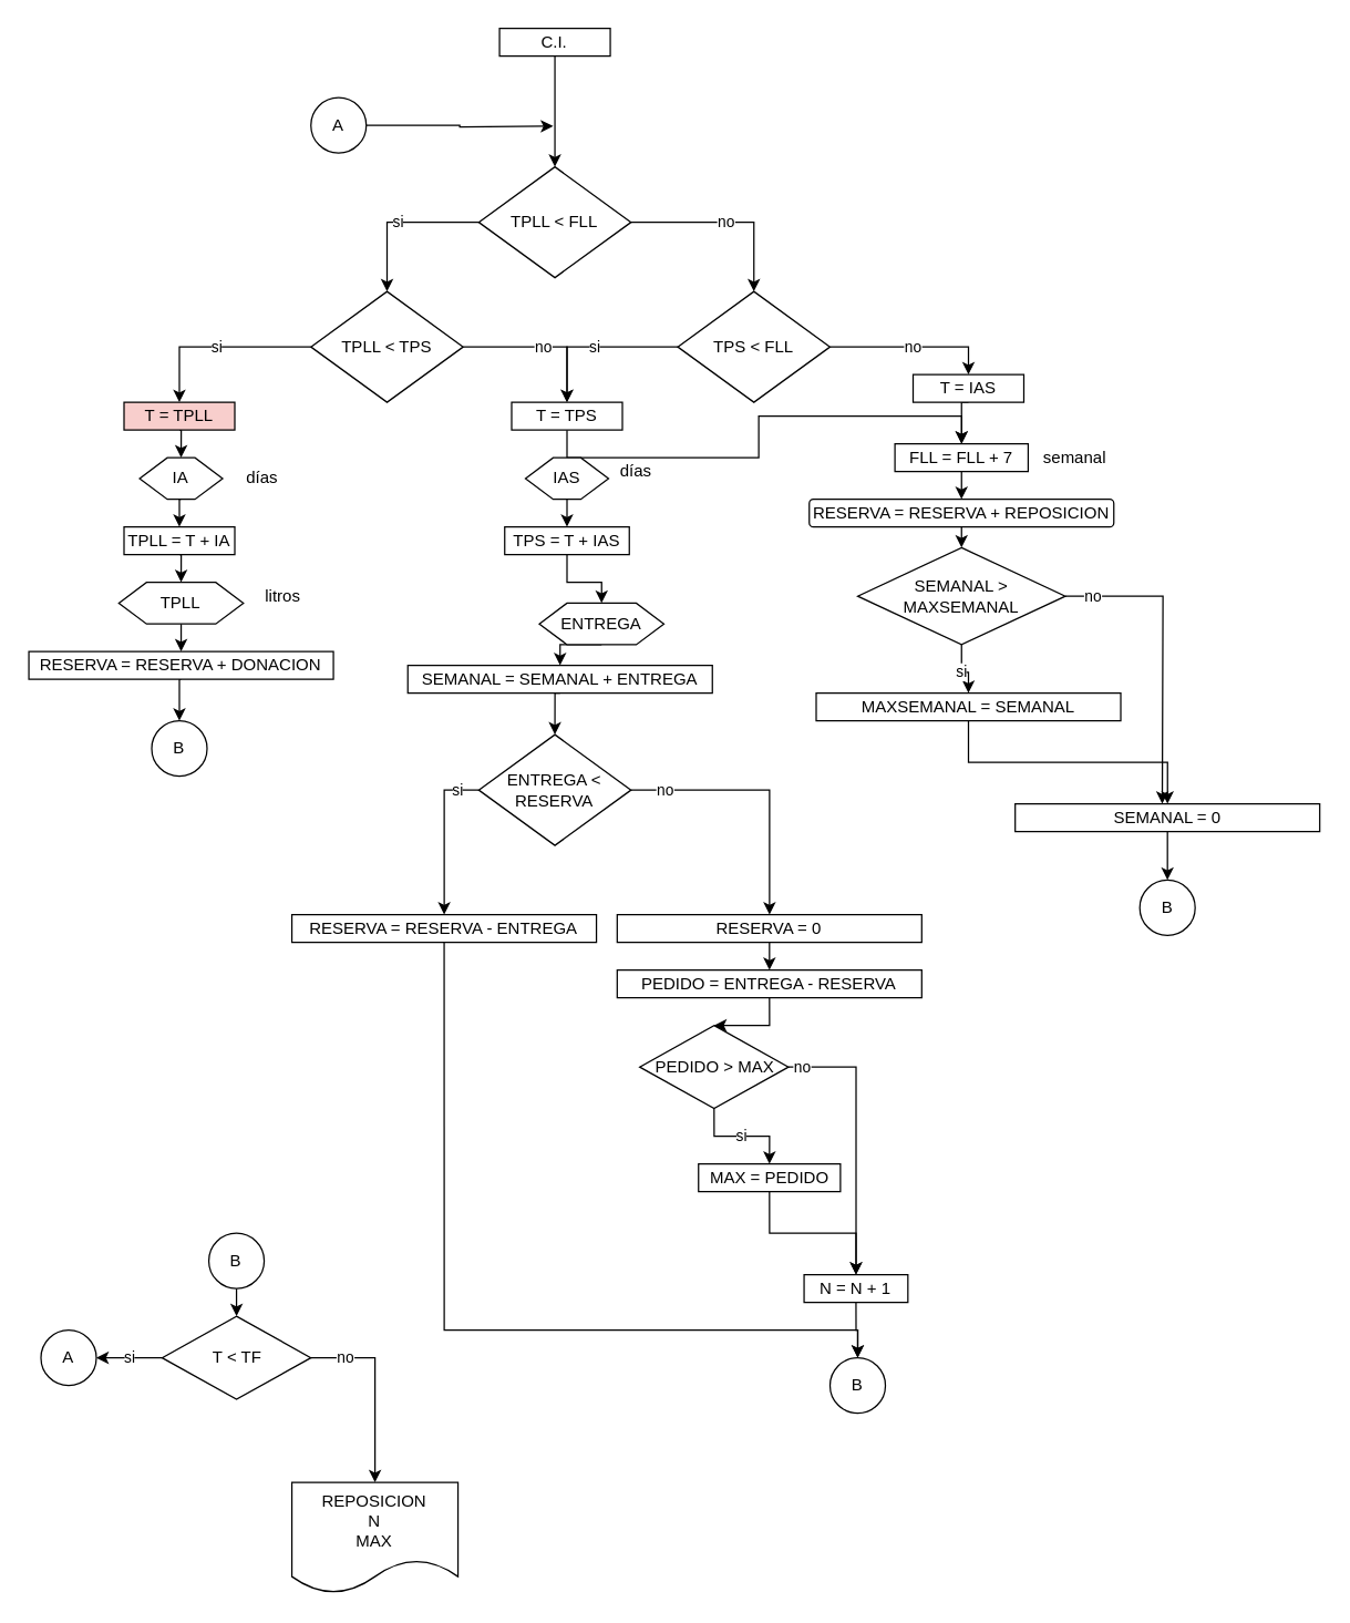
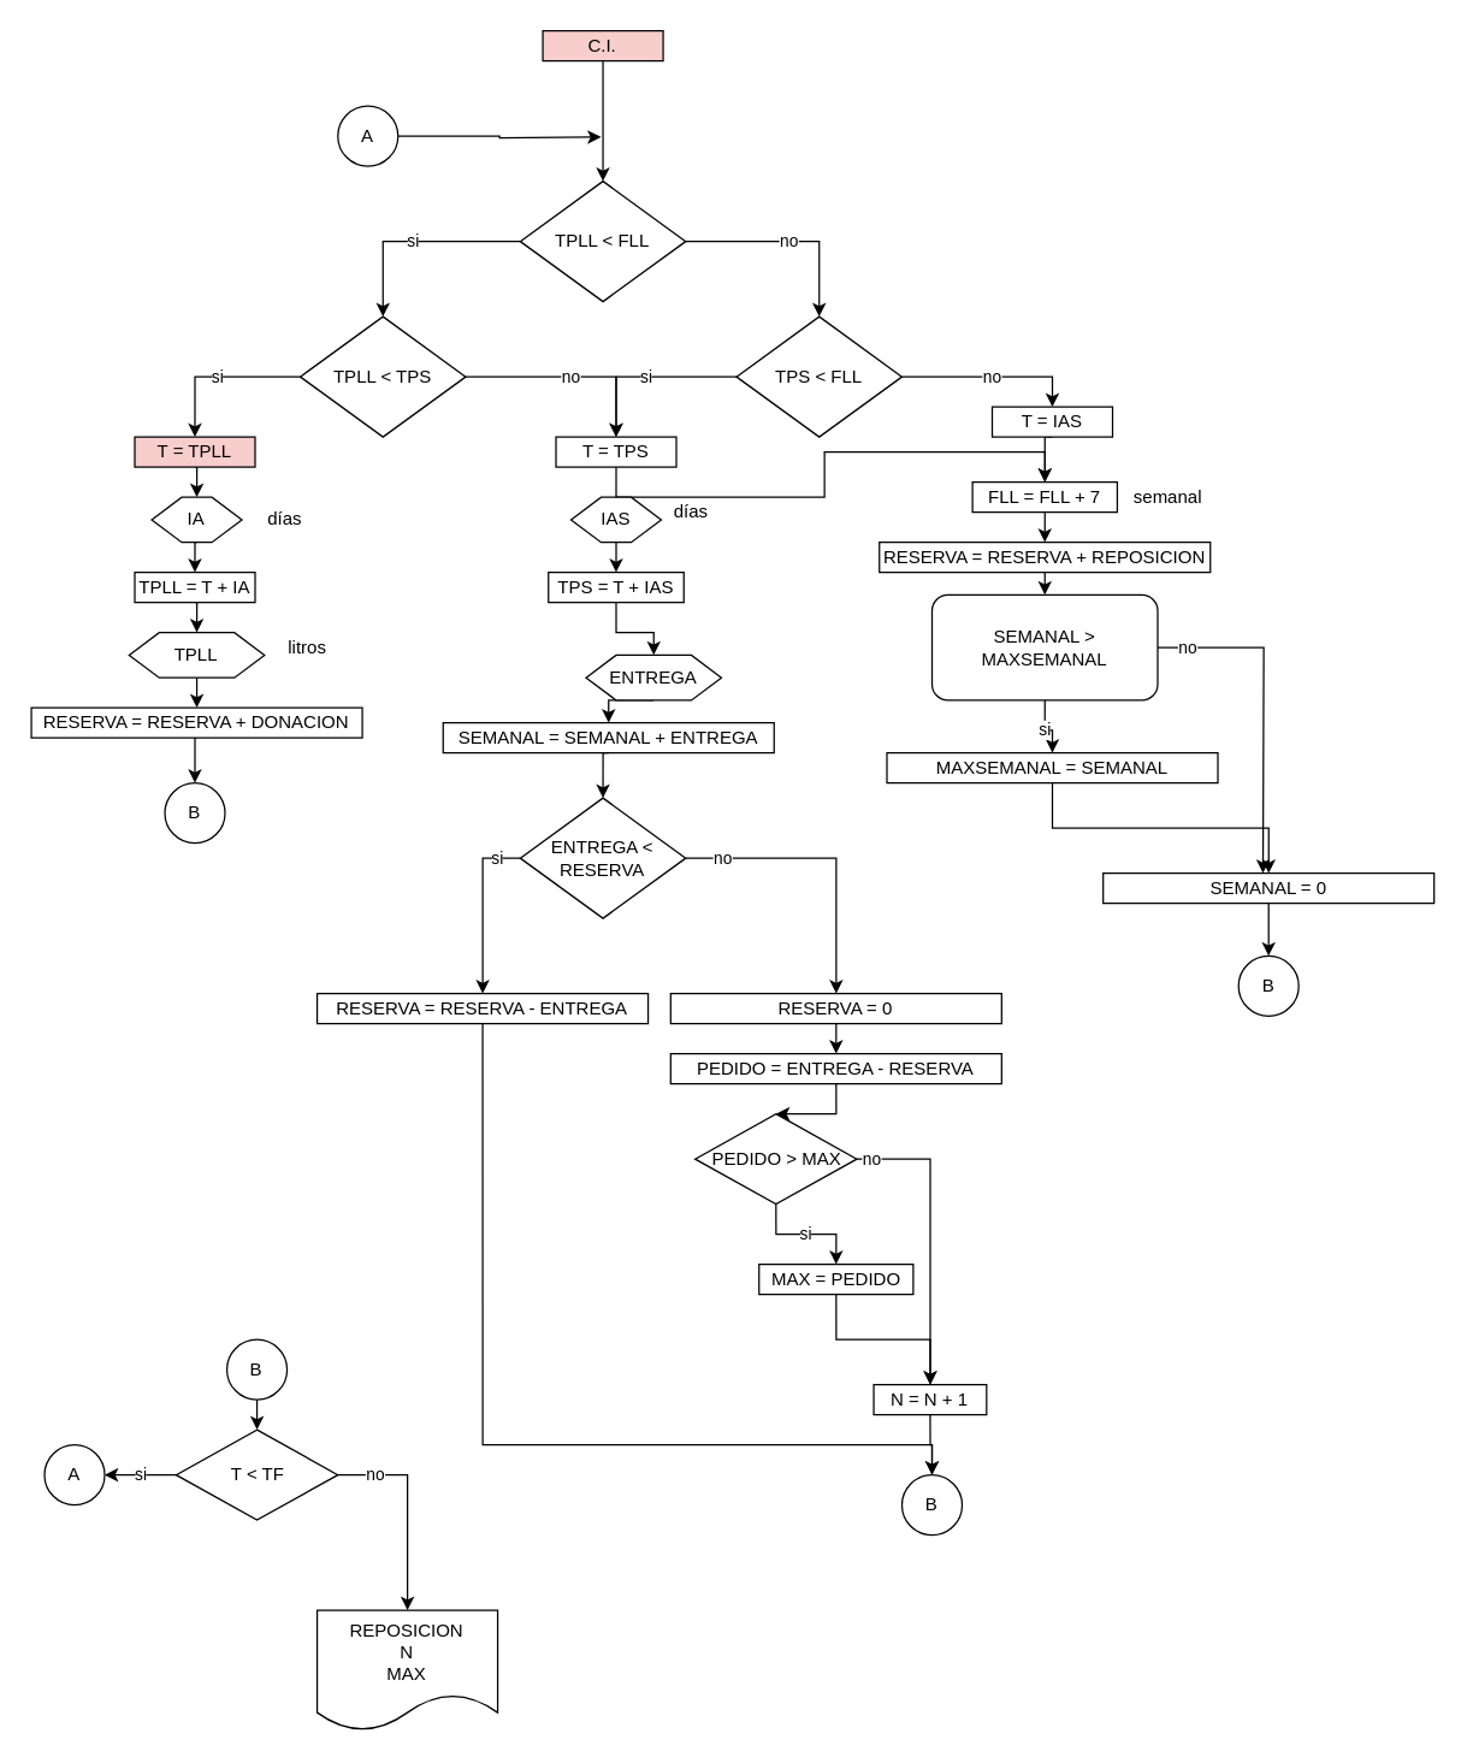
- <mxCell id="16" value="C.I." style="rounded=0;whiteSpace=wrap;html=1;" vertex="1" parent="1"><mxGeometry x="360.25" y="20" width="80" height="20" as="geometry" /></mxCell>
+ <mxCell id="16" value="C.I." style="rounded=0;whiteSpace=wrap;html=1;fillColor=#f8cecc;" vertex="1" parent="1"><mxGeometry x="360.25" y="20" width="80" height="20" as="geometry" /></mxCell>
- <mxCell id="4" value="TPLL &amp;lt; TPS" style="rhombus;whiteSpace=wrap;html=1;" parent="1" vertex="1"><mxGeometry x="224" y="210" width="110" height="80" as="geometry" /></mxCell>
+ <mxCell id="4" value="TPLL &amp;lt; TPS" style="rhombus;whiteSpace=wrap;html=1;" parent="1" vertex="1"><mxGeometry x="199" y="210" width="110" height="80" as="geometry" /></mxCell>
- <mxCell id="50" value="RESERVA = RESERVA + REPOSICION" style="whiteSpace=wrap;html=1;rounded=1;" vertex="1" parent="1"><mxGeometry x="584" y="360" width="220" height="20" as="geometry" /></mxCell>
+ <mxCell id="50" value="RESERVA = RESERVA + REPOSICION" style="rounded=0;whiteSpace=wrap;html=1;" vertex="1" parent="1"><mxGeometry x="584" y="360" width="220" height="20" as="geometry" /></mxCell>
- <mxCell id="59" value="SEMANAL &amp;gt; MAXSEMANAL" style="rhombus;whiteSpace=wrap;html=1;" vertex="1" parent="1"><mxGeometry x="619" y="395" width="150" height="70" as="geometry" /></mxCell>
+ <mxCell id="59" value="SEMANAL &amp;gt; MAXSEMANAL" style="whiteSpace=wrap;html=1;rounded=1;" vertex="1" parent="1"><mxGeometry x="619" y="395" width="150" height="70" as="geometry" /></mxCell>
